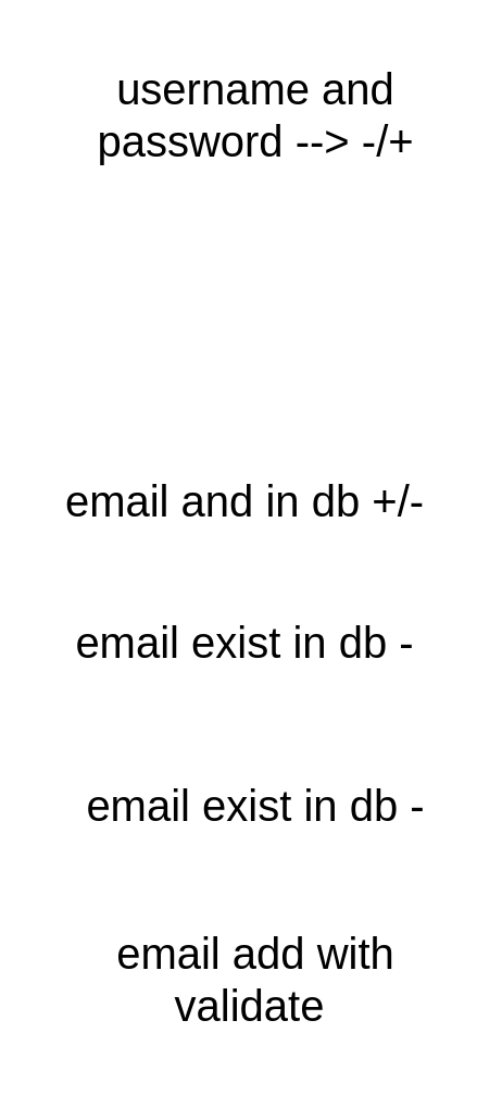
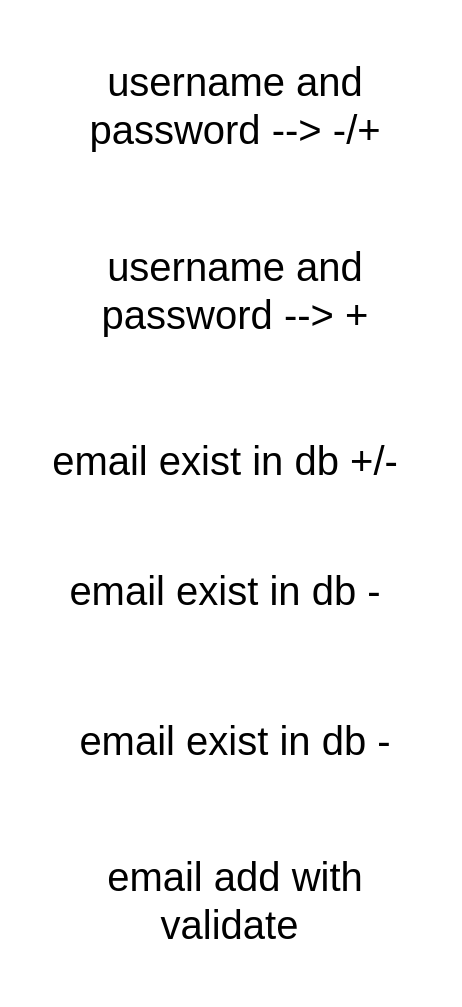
+ <mxCell id="3" value="&lt;span style=&quot;font-size: 40px;&quot;&gt;username and password --&amp;gt; +&lt;/span&gt;" style="text;strokeColor=none;align=center;fillColor=none;html=1;verticalAlign=middle;whiteSpace=wrap;rounded=0;fontSize=20;" vertex="1" parent="1"><mxGeometry x="30" y="205" width="410" height="170" as="geometry" /></mxCell>
- <mxCell id="4" value="&lt;span style=&quot;font-size: 40px;&quot;&gt;email and in db +/-&lt;/span&gt;" style="text;strokeColor=none;align=center;fillColor=none;html=1;verticalAlign=middle;whiteSpace=wrap;rounded=0;fontSize=20;" vertex="1" parent="1"><mxGeometry x="20" y="375" width="410" height="170" as="geometry" /></mxCell>
+ <mxCell id="4" value="&lt;span style=&quot;font-size: 40px;&quot;&gt;email exist in db +/-&lt;/span&gt;" style="text;strokeColor=none;align=center;fillColor=none;html=1;verticalAlign=middle;whiteSpace=wrap;rounded=0;fontSize=20;" vertex="1" parent="1"><mxGeometry x="20" y="375" width="410" height="170" as="geometry" /></mxCell>
